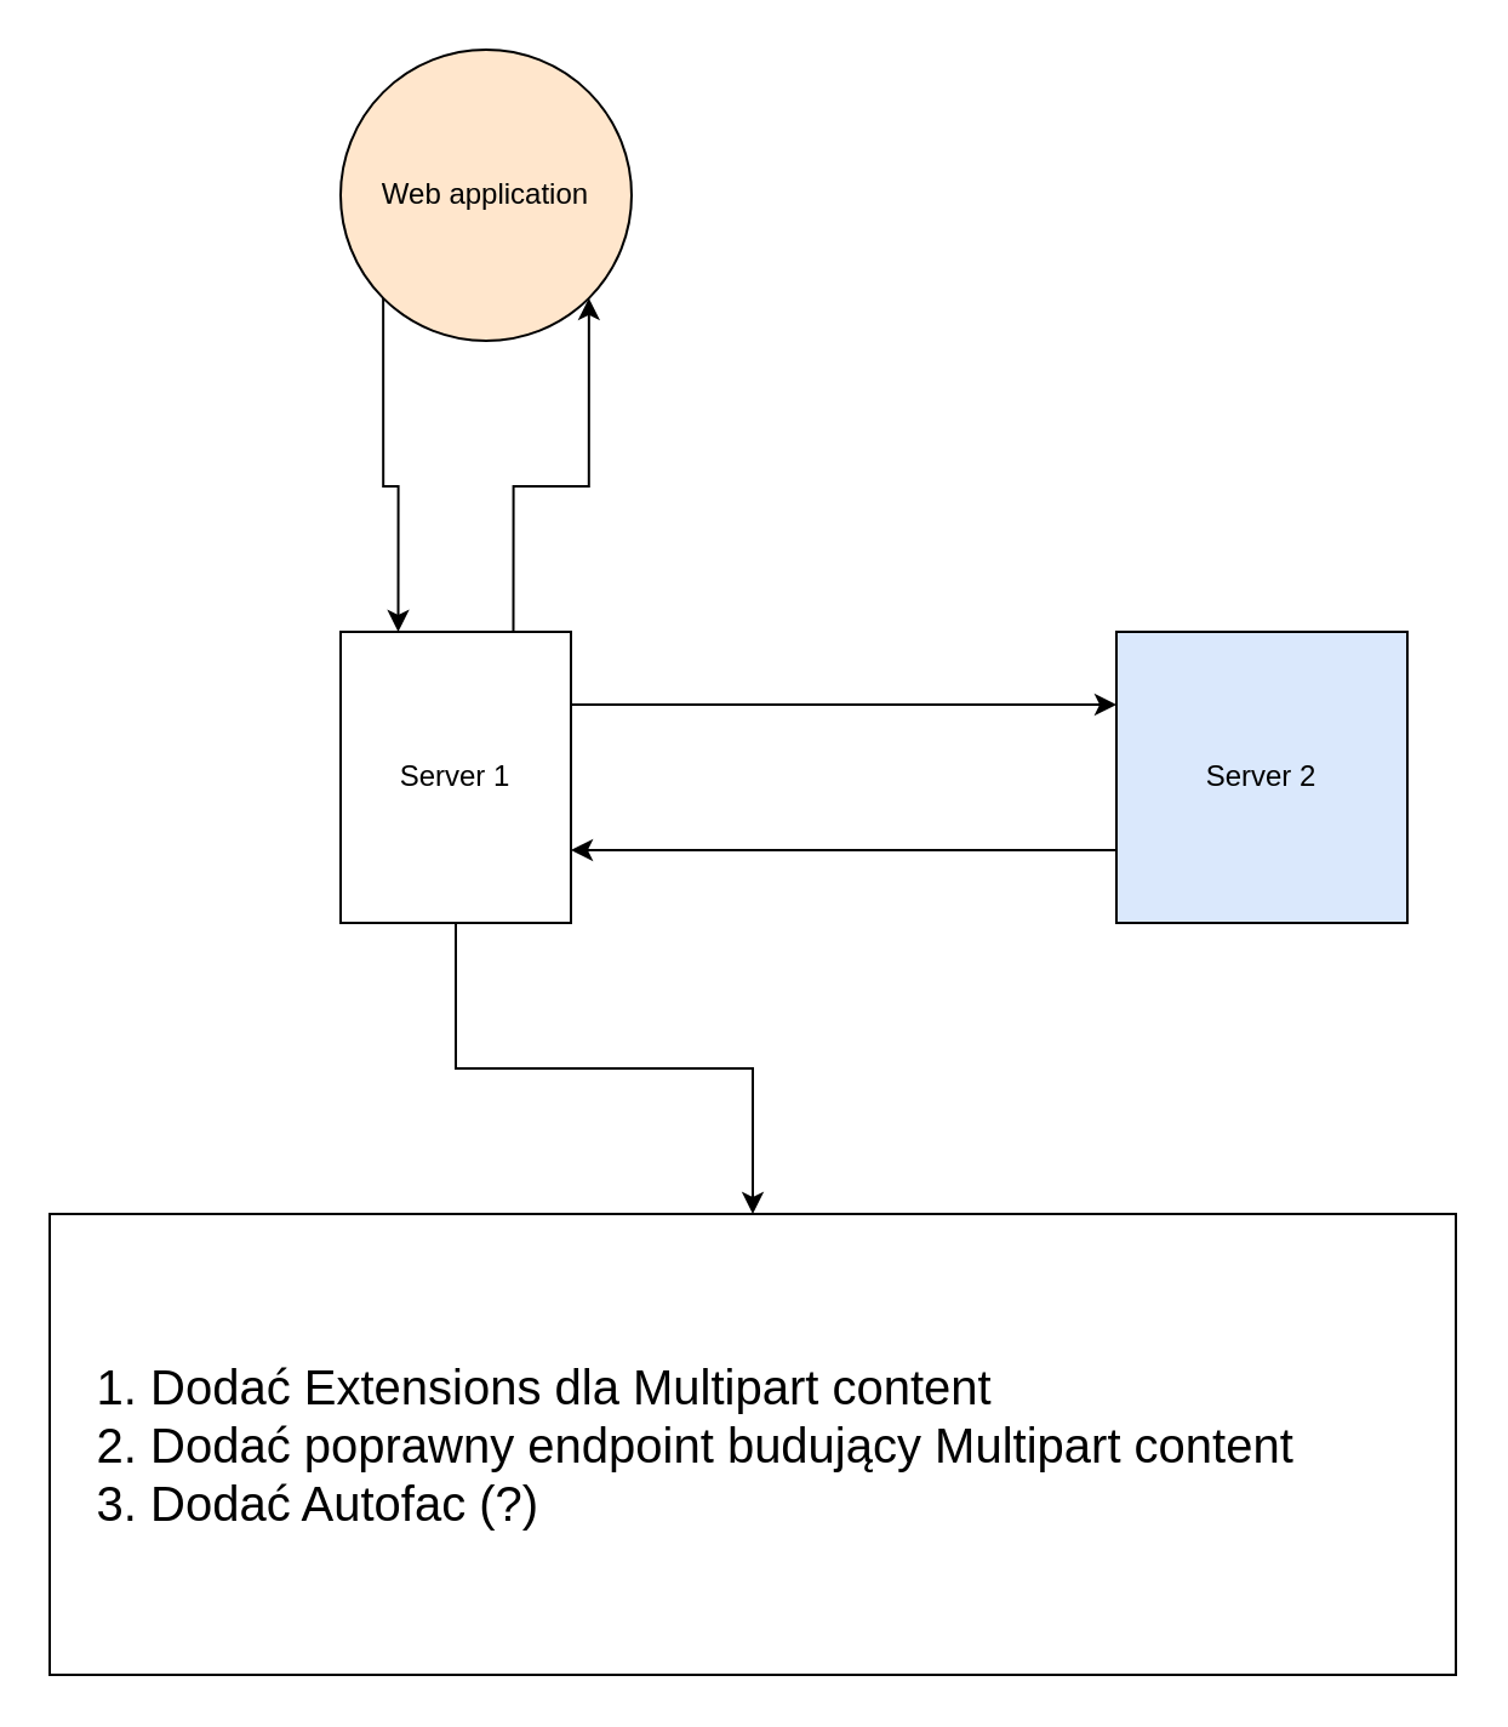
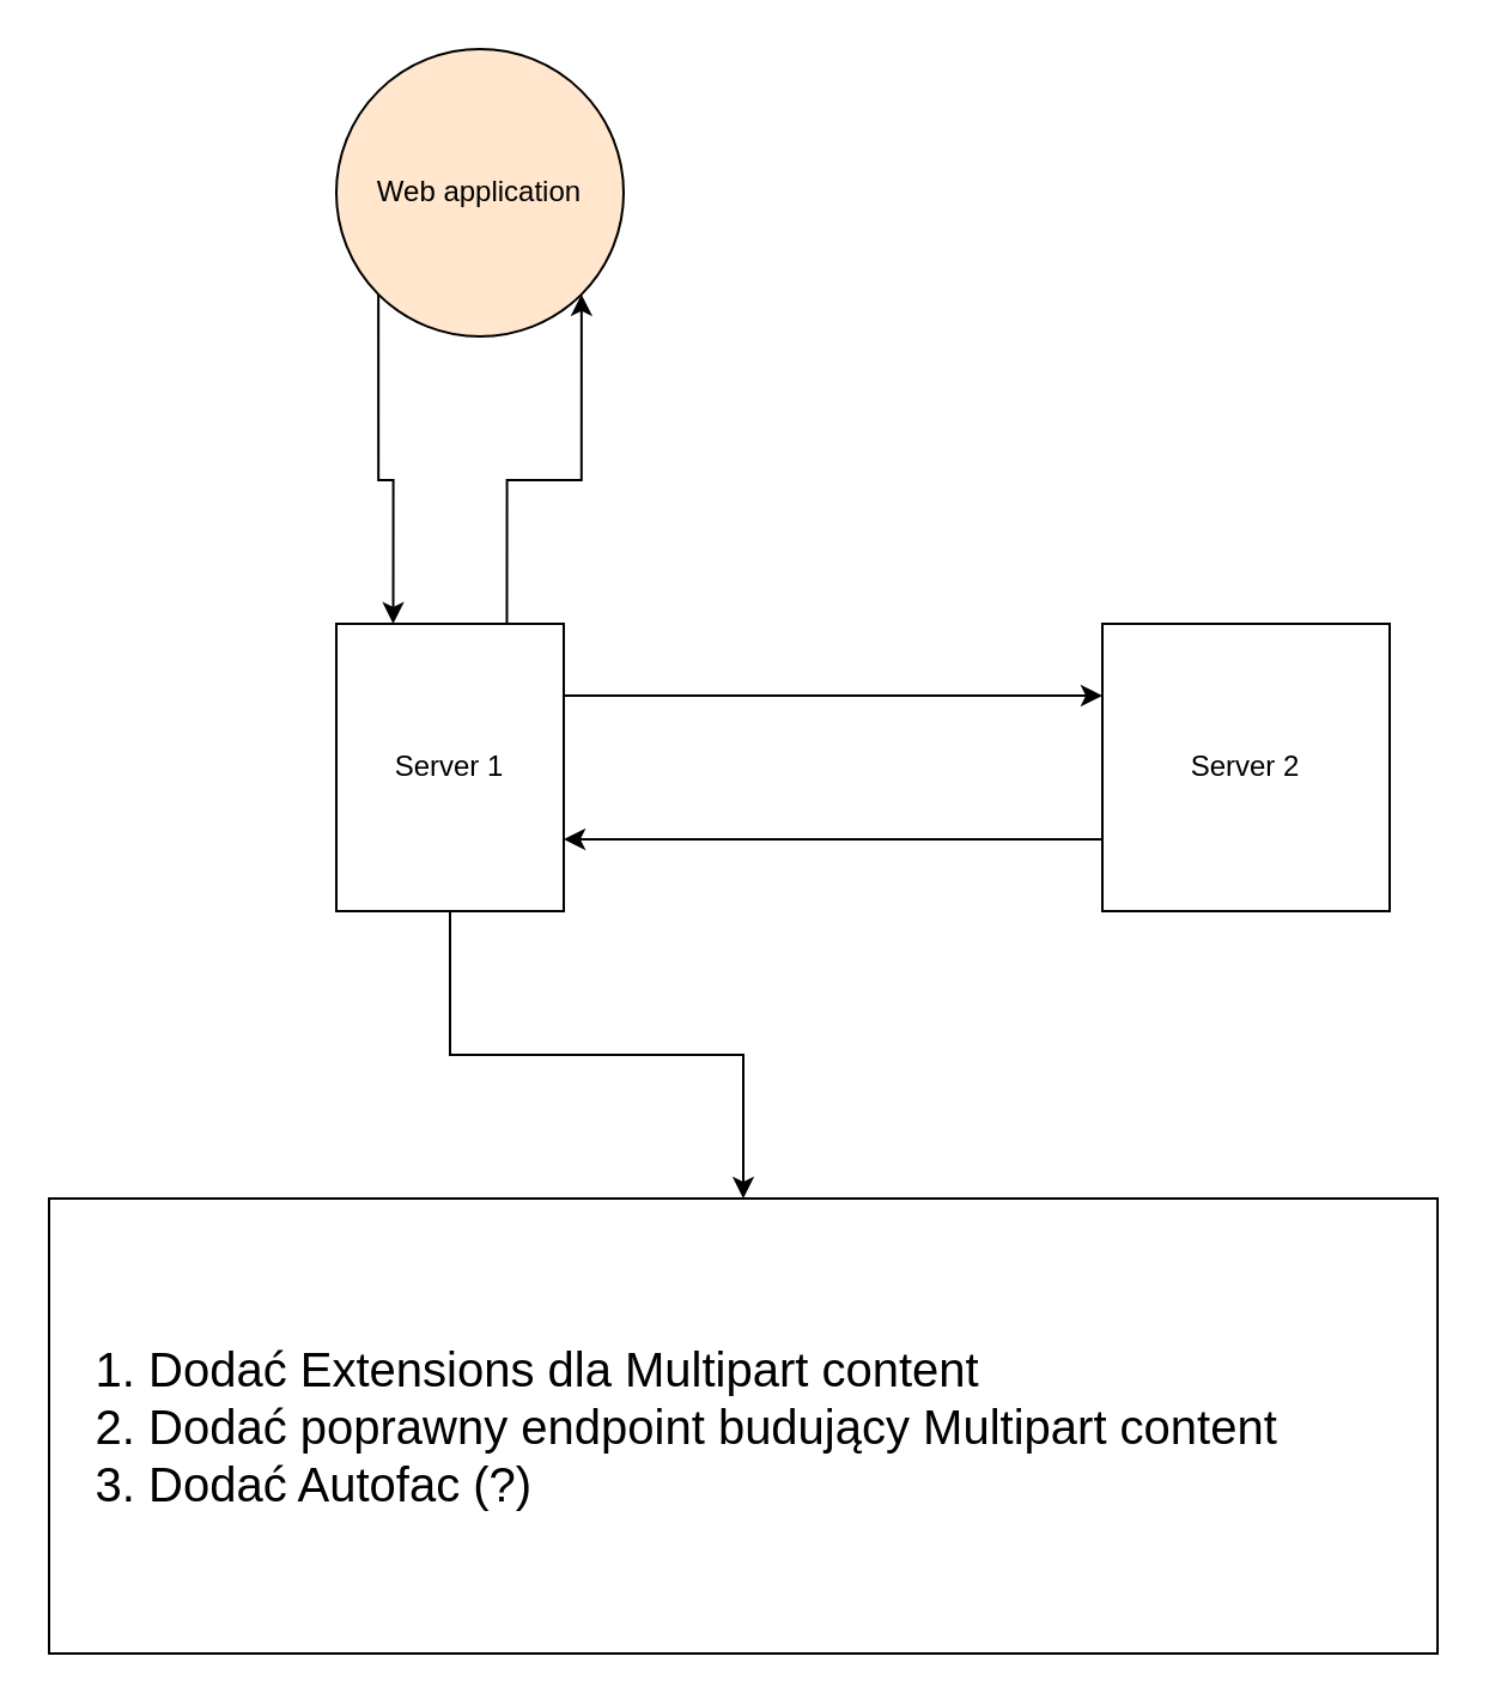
- <mxCell id="7" value="Server 2" style="rounded=0;whiteSpace=wrap;html=1;fillColor=#dae8fc;" vertex="1" parent="1"><mxGeometry x="460" y="260" width="120" height="120" as="geometry" /></mxCell>
+ <mxCell id="7" value="Server 2" style="rounded=0;whiteSpace=wrap;html=1;" vertex="1" parent="1"><mxGeometry x="460" y="260" width="120" height="120" as="geometry" /></mxCell>
